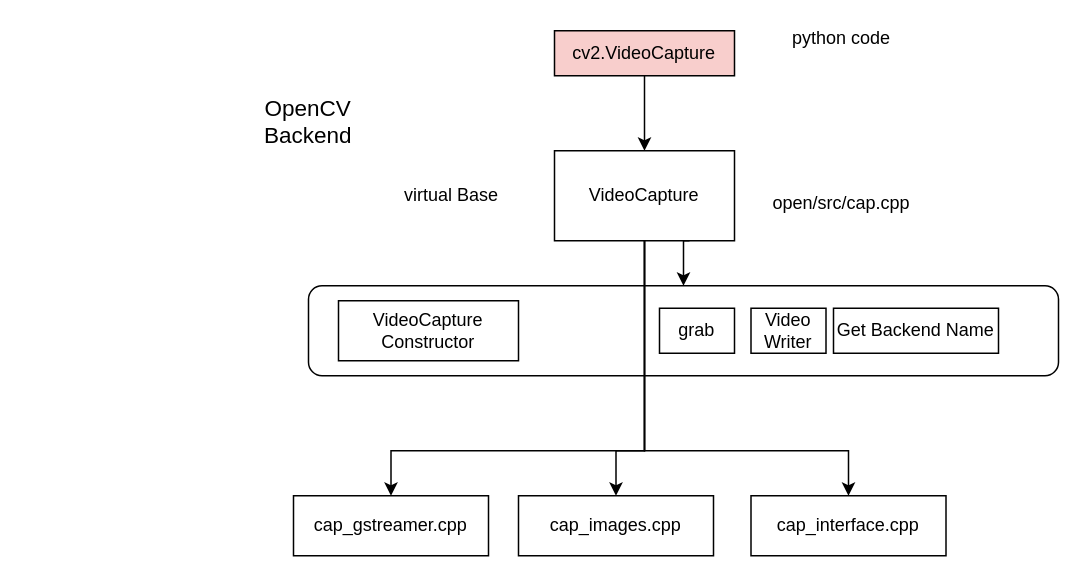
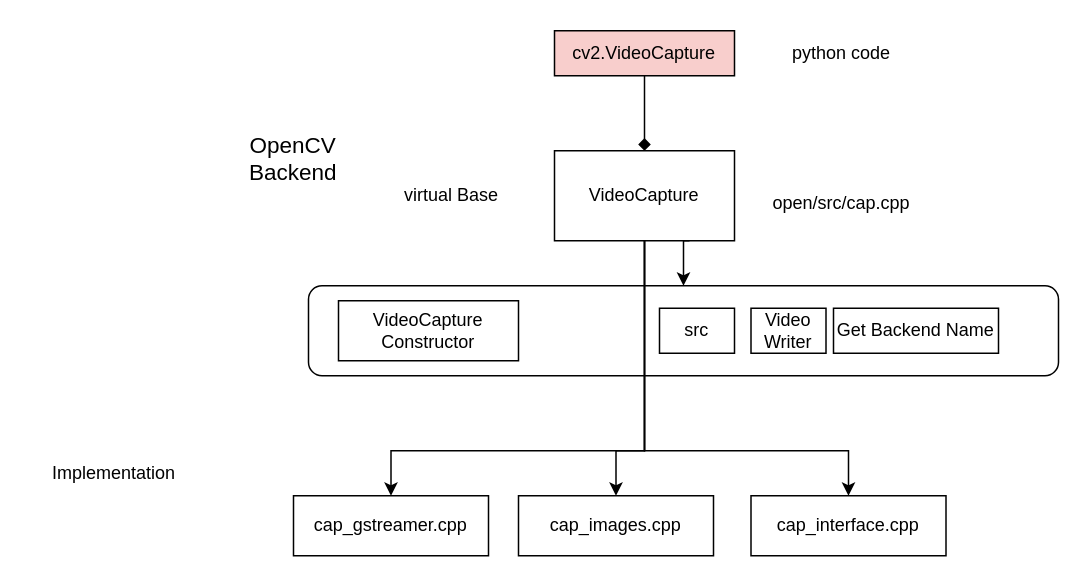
- <mxCell id="13" value="python code" style="text;html=1;align=center;verticalAlign=middle;resizable=0;points=[];autosize=1;strokeColor=none;fillColor=none;" vertex="1" parent="1"><mxGeometry x="515" y="10" width="90" height="30" as="geometry" /></mxCell>
+ <mxCell id="13" value="python code" style="text;html=1;align=center;verticalAlign=middle;resizable=0;points=[];autosize=1;strokeColor=none;fillColor=none;" vertex="1" parent="1"><mxGeometry x="515" y="20" width="90" height="30" as="geometry" /></mxCell>
- <mxCell id="3" value="&lt;font style=&quot;font-size: 15px;&quot;&gt;OpenCV Backend&lt;/font&gt;" style="text;html=1;align=center;verticalAlign=middle;whiteSpace=wrap;rounded=0;" parent="1" vertex="1"><mxGeometry x="175" y="65" width="60" height="30" as="geometry" /></mxCell>
+ <mxCell id="3" value="&lt;font style=&quot;font-size: 15px;&quot;&gt;OpenCV Backend&lt;/font&gt;" style="text;html=1;align=center;verticalAlign=middle;whiteSpace=wrap;rounded=0;" parent="1" vertex="1"><mxGeometry x="165" y="90" width="60" height="30" as="geometry" /></mxCell>
- <mxCell id="4" style="edgeStyle=orthogonalEdgeStyle;rounded=0;orthogonalLoop=1;jettySize=auto;html=1;exitX=0.5;exitY=1;exitDx=0;exitDy=0;entryX=0.5;entryY=0;entryDx=0;entryDy=0;" edge="1" parent="1" source="5" target="10"><mxGeometry relative="1" as="geometry" /></mxCell>
+ <mxCell id="4" style="edgeStyle=orthogonalEdgeStyle;rounded=0;orthogonalLoop=1;jettySize=auto;html=1;exitX=0.5;exitY=1;exitDx=0;exitDy=0;entryX=0.5;entryY=0;entryDx=0;entryDy=0;endArrow=diamond;" edge="1" parent="1" source="5" target="10"><mxGeometry relative="1" as="geometry" /></mxCell>
- <mxCell id="16" value="grab" style="rounded=0;whiteSpace=wrap;html=1;" vertex="1" parent="1"><mxGeometry x="439" y="205" width="50" height="30" as="geometry" /></mxCell>
+ <mxCell id="16" value="src" style="rounded=0;whiteSpace=wrap;html=1;" vertex="1" parent="1"><mxGeometry x="439" y="205" width="50" height="30" as="geometry" /></mxCell>
+ <mxCell id="12" value="Implementation" style="text;html=1;align=center;verticalAlign=middle;resizable=0;points=[];autosize=1;strokeColor=none;fillColor=none;" vertex="1" parent="1"><mxGeometry x="20" y="300" width="110" height="30" as="geometry" /></mxCell>
